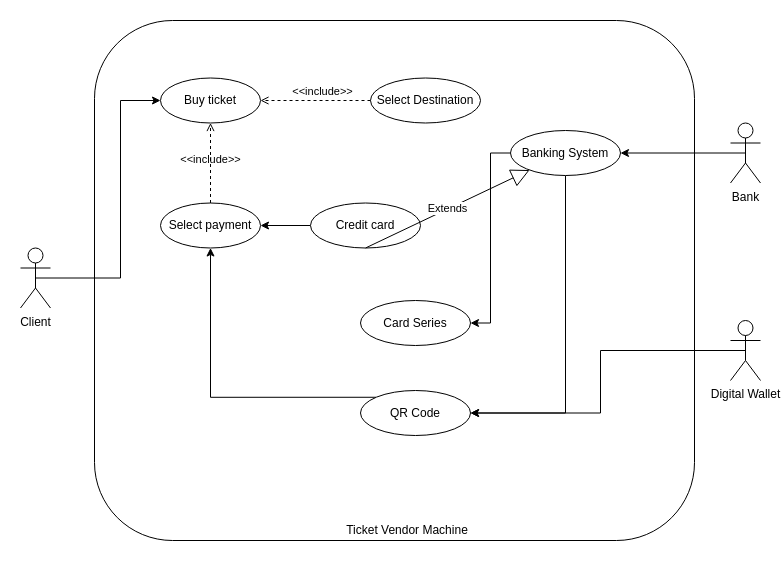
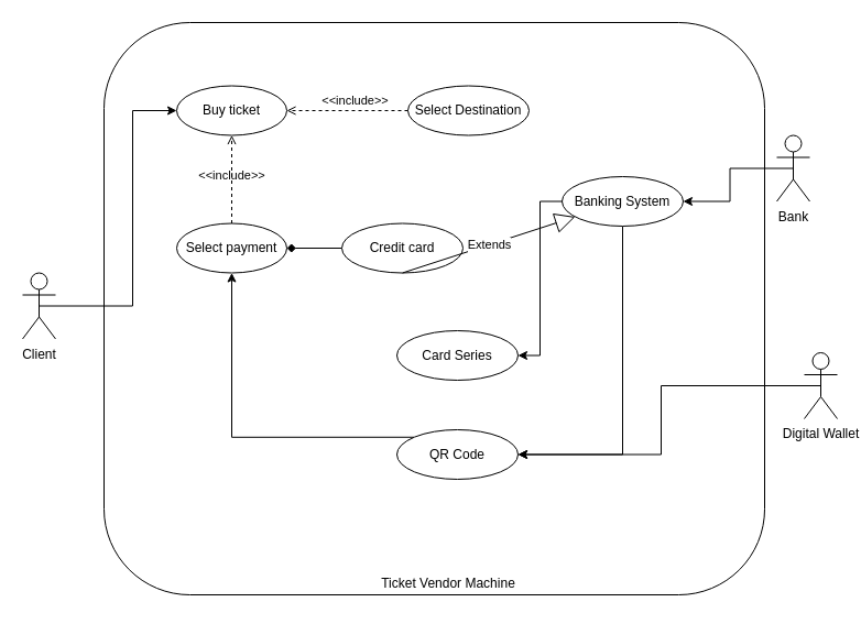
- <mxCell id="23" value="Banking System" style="ellipse;whiteSpace=wrap;html=1;" vertex="1" parent="1"><mxGeometry x="510" y="130" width="110" height="45" as="geometry" /></mxCell>
+ <mxCell id="23" value="Banking System" style="ellipse;whiteSpace=wrap;html=1;" vertex="1" parent="1"><mxGeometry x="510" y="160" width="110" height="45" as="geometry" /></mxCell>
- <mxCell id="7" value="Bank" style="shape=umlActor;verticalLabelPosition=bottom;verticalAlign=top;html=1;outlineConnect=0;" vertex="1" parent="1"><mxGeometry x="730" y="122.5" width="30" height="60" as="geometry" /></mxCell>
+ <mxCell id="7" value="Bank" style="shape=umlActor;verticalLabelPosition=bottom;verticalAlign=top;html=1;outlineConnect=0;" vertex="1" parent="1"><mxGeometry x="705" y="122.5" width="30" height="60" as="geometry" /></mxCell>
- <mxCell id="15" style="edgeStyle=orthogonalEdgeStyle;rounded=0;orthogonalLoop=1;jettySize=auto;html=1;exitX=0;exitY=0.5;exitDx=0;exitDy=0;entryX=1;entryY=0.5;entryDx=0;entryDy=0;" edge="1" parent="1" source="16" target="12"><mxGeometry relative="1" as="geometry" /></mxCell>
+ <mxCell id="15" style="edgeStyle=orthogonalEdgeStyle;rounded=0;orthogonalLoop=1;jettySize=auto;html=1;exitX=0;exitY=0.5;exitDx=0;exitDy=0;entryX=1;entryY=0.5;entryDx=0;entryDy=0;endArrow=diamond;" edge="1" parent="1" source="16" target="12"><mxGeometry relative="1" as="geometry" /></mxCell>
